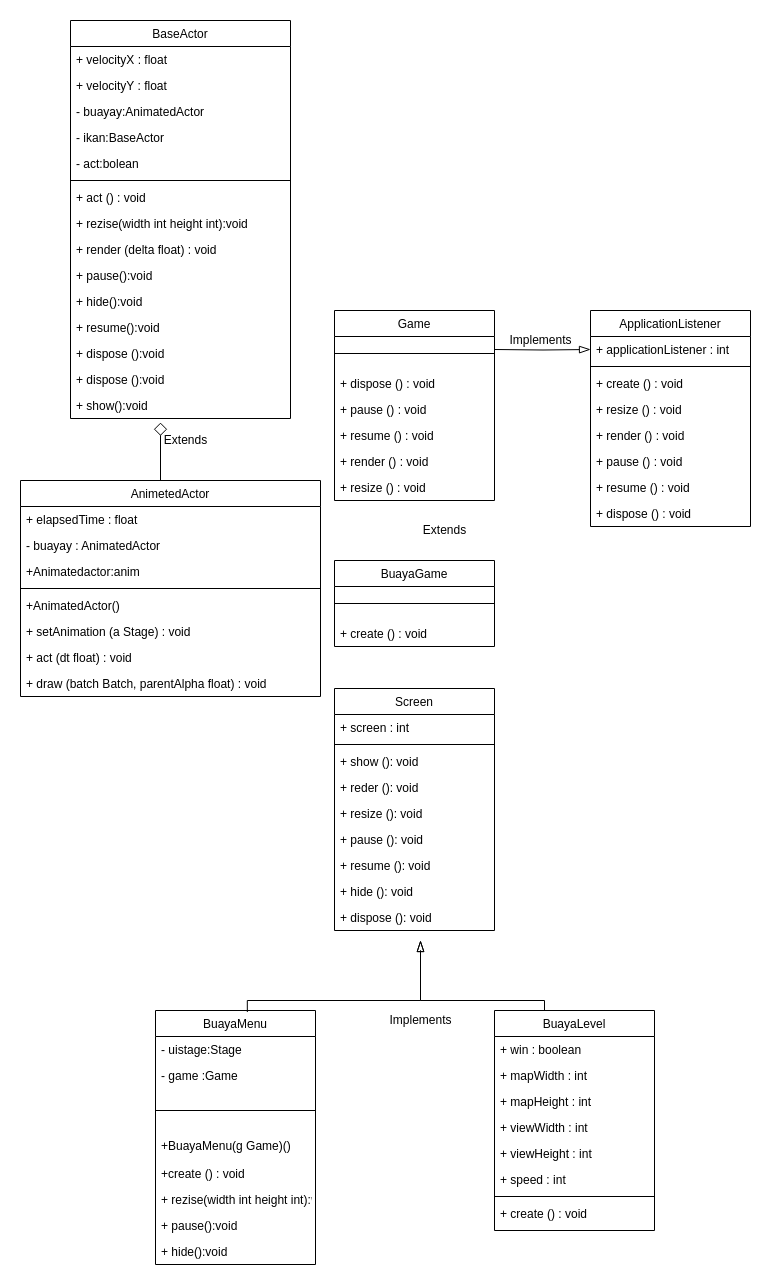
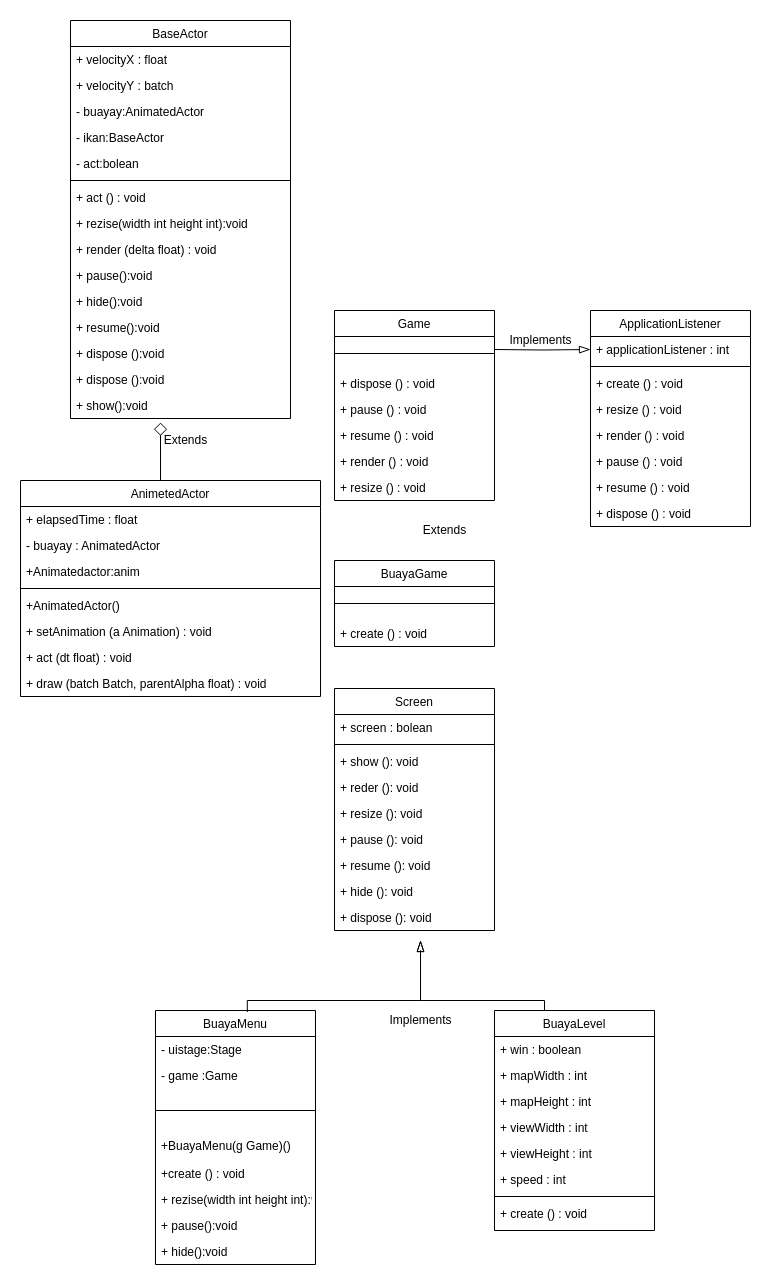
- <mxCell id="39" value="+ velocityY : float" style="text;align=left;verticalAlign=top;spacingLeft=4;spacingRight=4;overflow=hidden;rotatable=0;points=[[0,0.5],[1,0.5]];portConstraint=eastwest;rounded=0;shadow=0;html=0;" vertex="1" parent="37"><mxGeometry y="52" width="220" height="26" as="geometry" /></mxCell>
+ <mxCell id="39" value="+ velocityY : batch" style="text;align=left;verticalAlign=top;spacingLeft=4;spacingRight=4;overflow=hidden;rotatable=0;points=[[0,0.5],[1,0.5]];portConstraint=eastwest;rounded=0;shadow=0;html=0;" vertex="1" parent="37"><mxGeometry y="52" width="220" height="26" as="geometry" /></mxCell>
- <mxCell id="59" value="+ setAnimation (a Stage) : void" style="text;align=left;verticalAlign=top;spacingLeft=4;spacingRight=4;overflow=hidden;rotatable=0;points=[[0,0.5],[1,0.5]];portConstraint=eastwest;" vertex="1" parent="53"><mxGeometry y="138" width="300" height="26" as="geometry" /></mxCell>
+ <mxCell id="59" value="+ setAnimation (a Animation) : void" style="text;align=left;verticalAlign=top;spacingLeft=4;spacingRight=4;overflow=hidden;rotatable=0;points=[[0,0.5],[1,0.5]];portConstraint=eastwest;" vertex="1" parent="53"><mxGeometry y="138" width="300" height="26" as="geometry" /></mxCell>
- <mxCell id="24" value="+ screen : int" style="text;align=left;verticalAlign=top;spacingLeft=4;spacingRight=4;overflow=hidden;rotatable=0;points=[[0,0.5],[1,0.5]];portConstraint=eastwest;" parent="23" vertex="1"><mxGeometry y="26" width="160" height="26" as="geometry" /></mxCell>
+ <mxCell id="24" value="+ screen : bolean" style="text;align=left;verticalAlign=top;spacingLeft=4;spacingRight=4;overflow=hidden;rotatable=0;points=[[0,0.5],[1,0.5]];portConstraint=eastwest;" parent="23" vertex="1"><mxGeometry y="26" width="160" height="26" as="geometry" /></mxCell>
